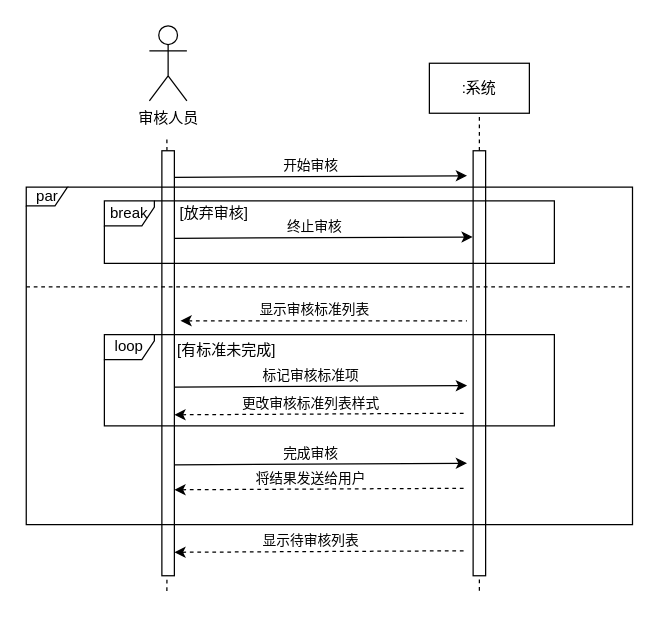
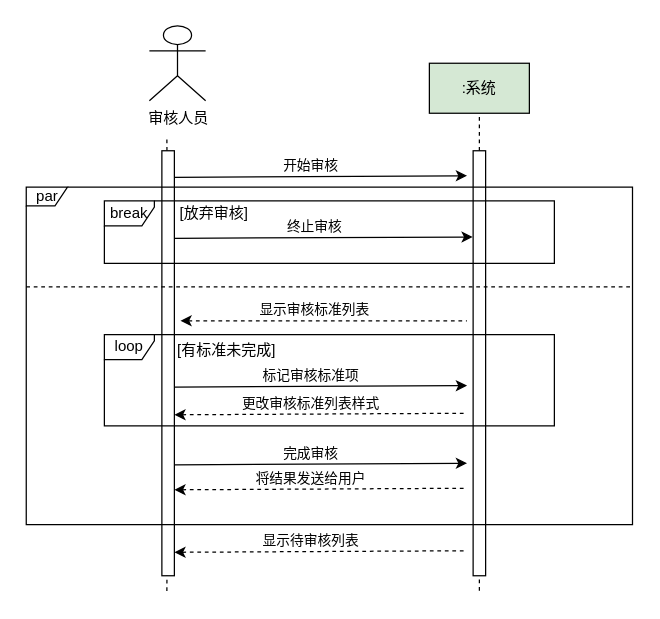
- <mxCell id="2" value="审核人员" style="shape=umlActor;verticalLabelPosition=bottom;verticalAlign=top;html=1;outlineConnect=0;" vertex="1" parent="1"><mxGeometry x="119" y="20" width="30" height="60" as="geometry" /></mxCell>
+ <mxCell id="2" value="审核人员" style="shape=umlActor;verticalLabelPosition=bottom;verticalAlign=top;html=1;outlineConnect=0;" vertex="1" parent="1"><mxGeometry x="119" y="20" width="45" height="60" as="geometry" /></mxCell>
- <mxCell id="4" value=":系统" style="rounded=0;whiteSpace=wrap;html=1;" vertex="1" parent="1"><mxGeometry x="343" y="50" width="80" height="40" as="geometry" /></mxCell>
+ <mxCell id="4" value=":系统" style="rounded=0;whiteSpace=wrap;html=1;fillColor=#d5e8d4;" vertex="1" parent="1"><mxGeometry x="343" y="50" width="80" height="40" as="geometry" /></mxCell>
